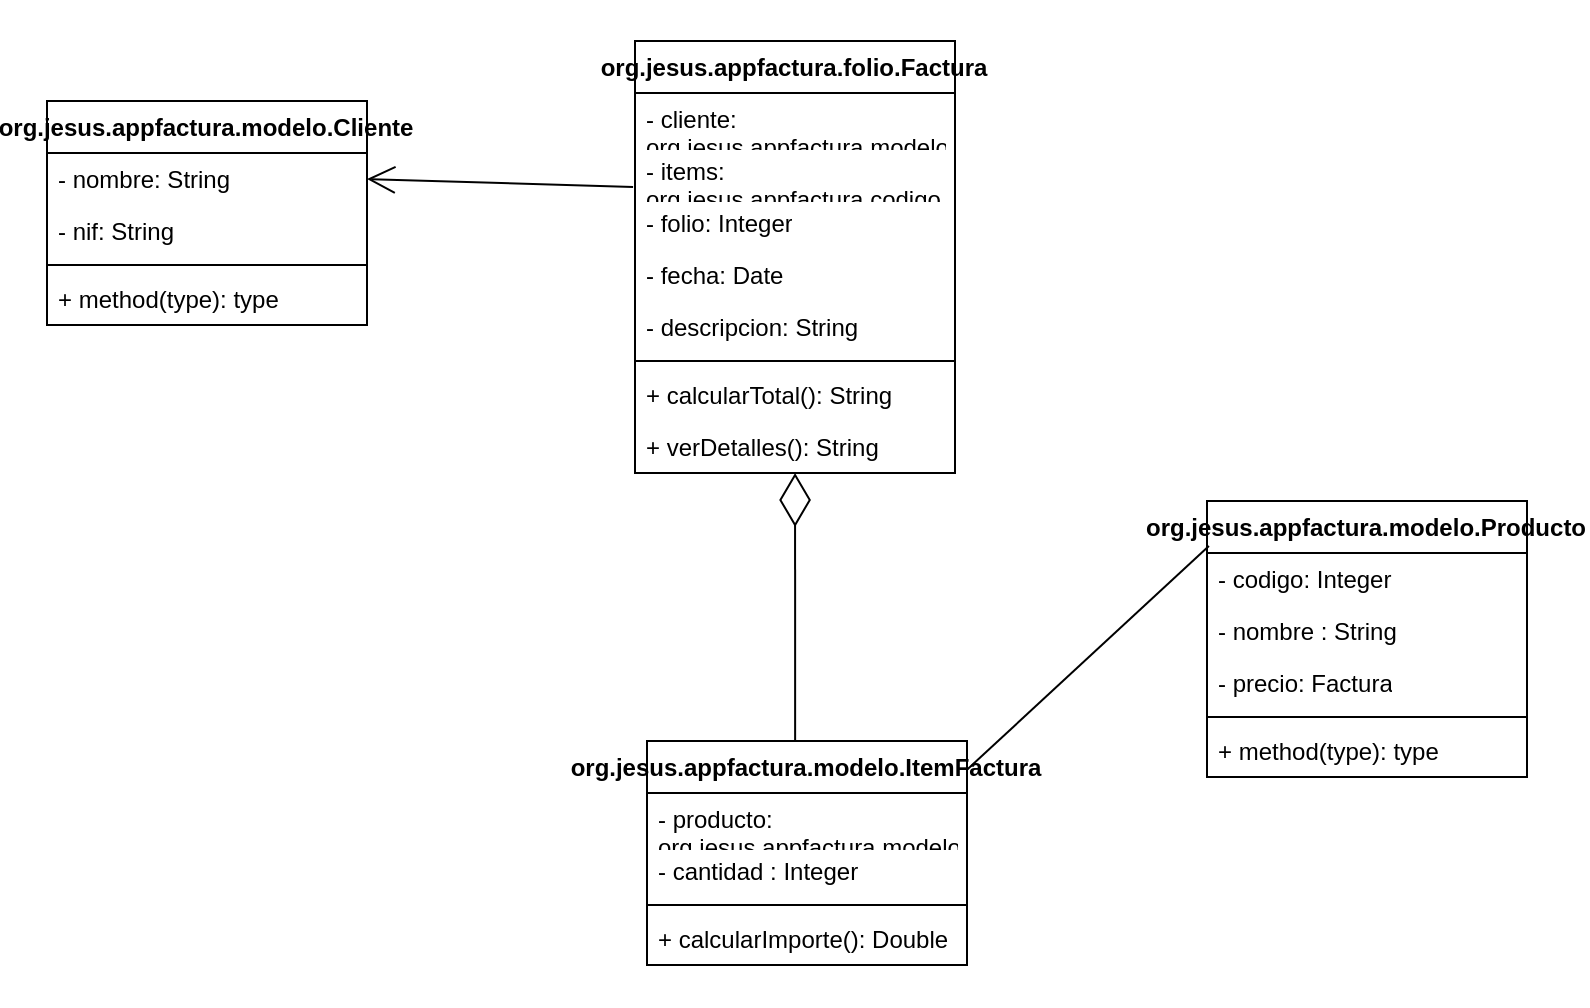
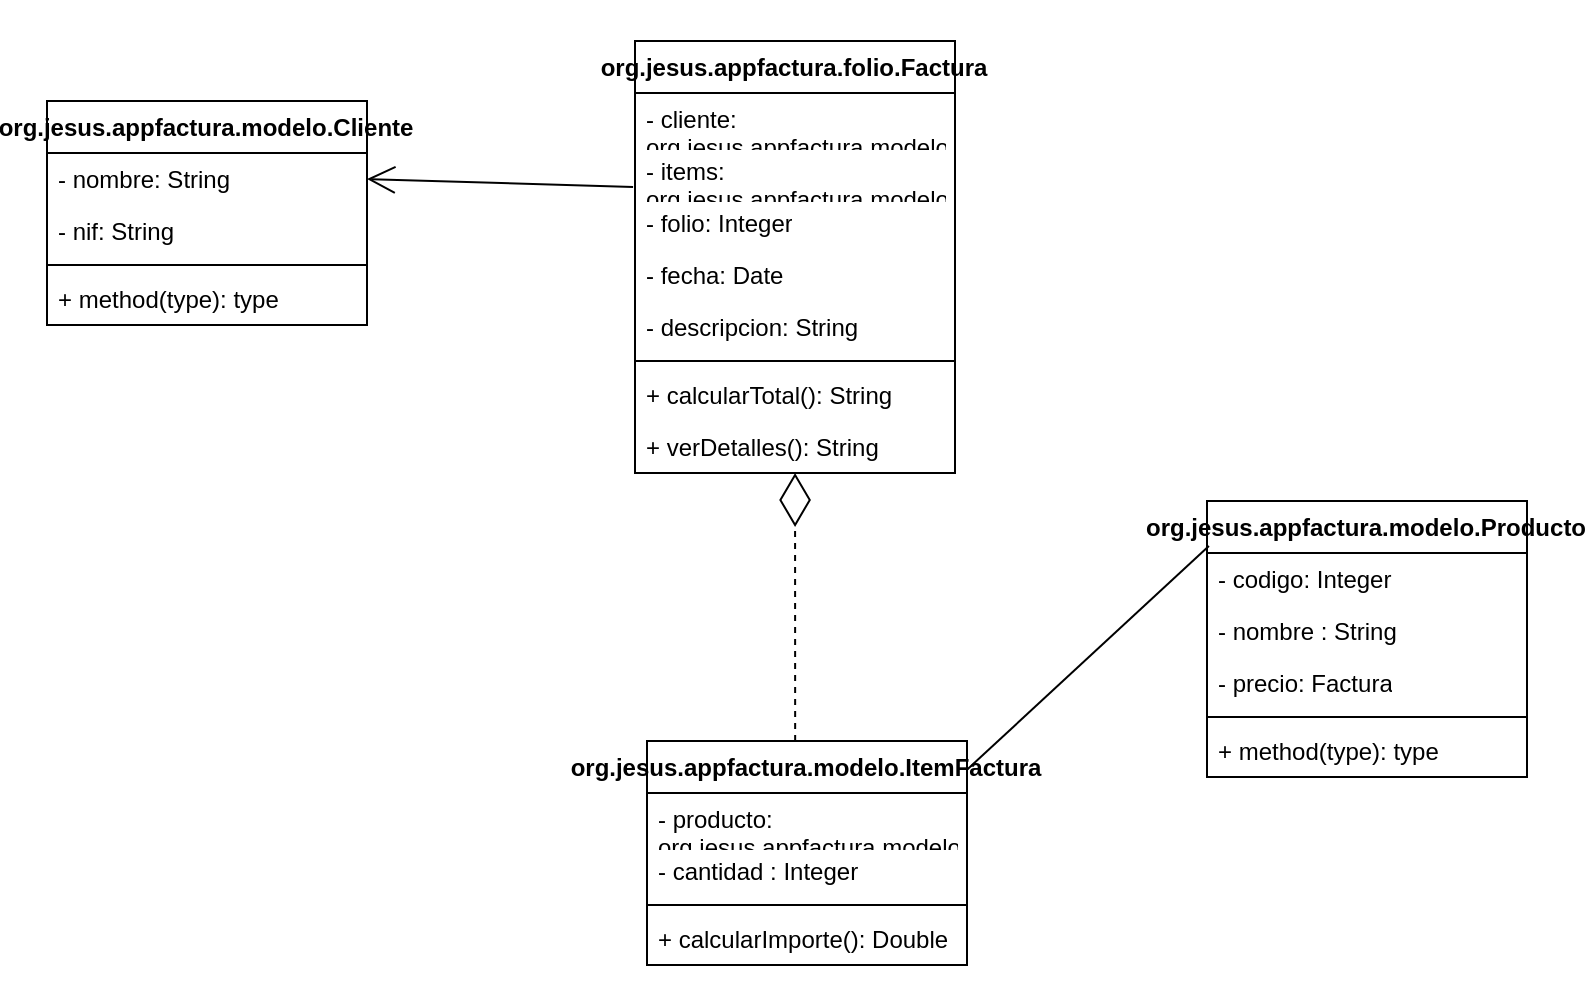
- <mxCell id="4" value="&lt;div&gt;- items: org.jesus.appfactura.codigo.ItemFactura[]&lt;/div&gt;" style="text;strokeColor=none;fillColor=none;align=left;verticalAlign=top;spacingLeft=4;spacingRight=4;overflow=hidden;rotatable=0;points=[[0,0.5],[1,0.5]];portConstraint=eastwest;whiteSpace=wrap;html=1;" vertex="1" parent="2"><mxGeometry y="52" width="160" height="26" as="geometry" /></mxCell>
+ <mxCell id="4" value="&lt;div&gt;- items: org.jesus.appfactura.modelo.ItemFactura[]&lt;/div&gt;" style="text;strokeColor=none;fillColor=none;align=left;verticalAlign=top;spacingLeft=4;spacingRight=4;overflow=hidden;rotatable=0;points=[[0,0.5],[1,0.5]];portConstraint=eastwest;whiteSpace=wrap;html=1;" vertex="1" parent="2"><mxGeometry y="52" width="160" height="26" as="geometry" /></mxCell>
- <mxCell id="28" value="" style="endArrow=diamondThin;endFill=0;endSize=24;html=1;rounded=0;exitX=0.463;exitY=0;exitDx=0;exitDy=0;exitPerimeter=0;" edge="1" parent="1" source="22" target="2"><mxGeometry width="160" relative="1" as="geometry"><mxPoint x="320" y="260" as="sourcePoint" /><mxPoint x="480" y="260" as="targetPoint" /></mxGeometry></mxCell>
+ <mxCell id="28" value="" style="endArrow=diamondThin;endFill=0;endSize=24;html=1;rounded=0;exitX=0.463;exitY=0;exitDx=0;exitDy=0;exitPerimeter=0;dashed=1;" edge="1" parent="1" source="22" target="2"><mxGeometry width="160" relative="1" as="geometry"><mxPoint x="320" y="260" as="sourcePoint" /><mxPoint x="480" y="260" as="targetPoint" /></mxGeometry></mxCell>
